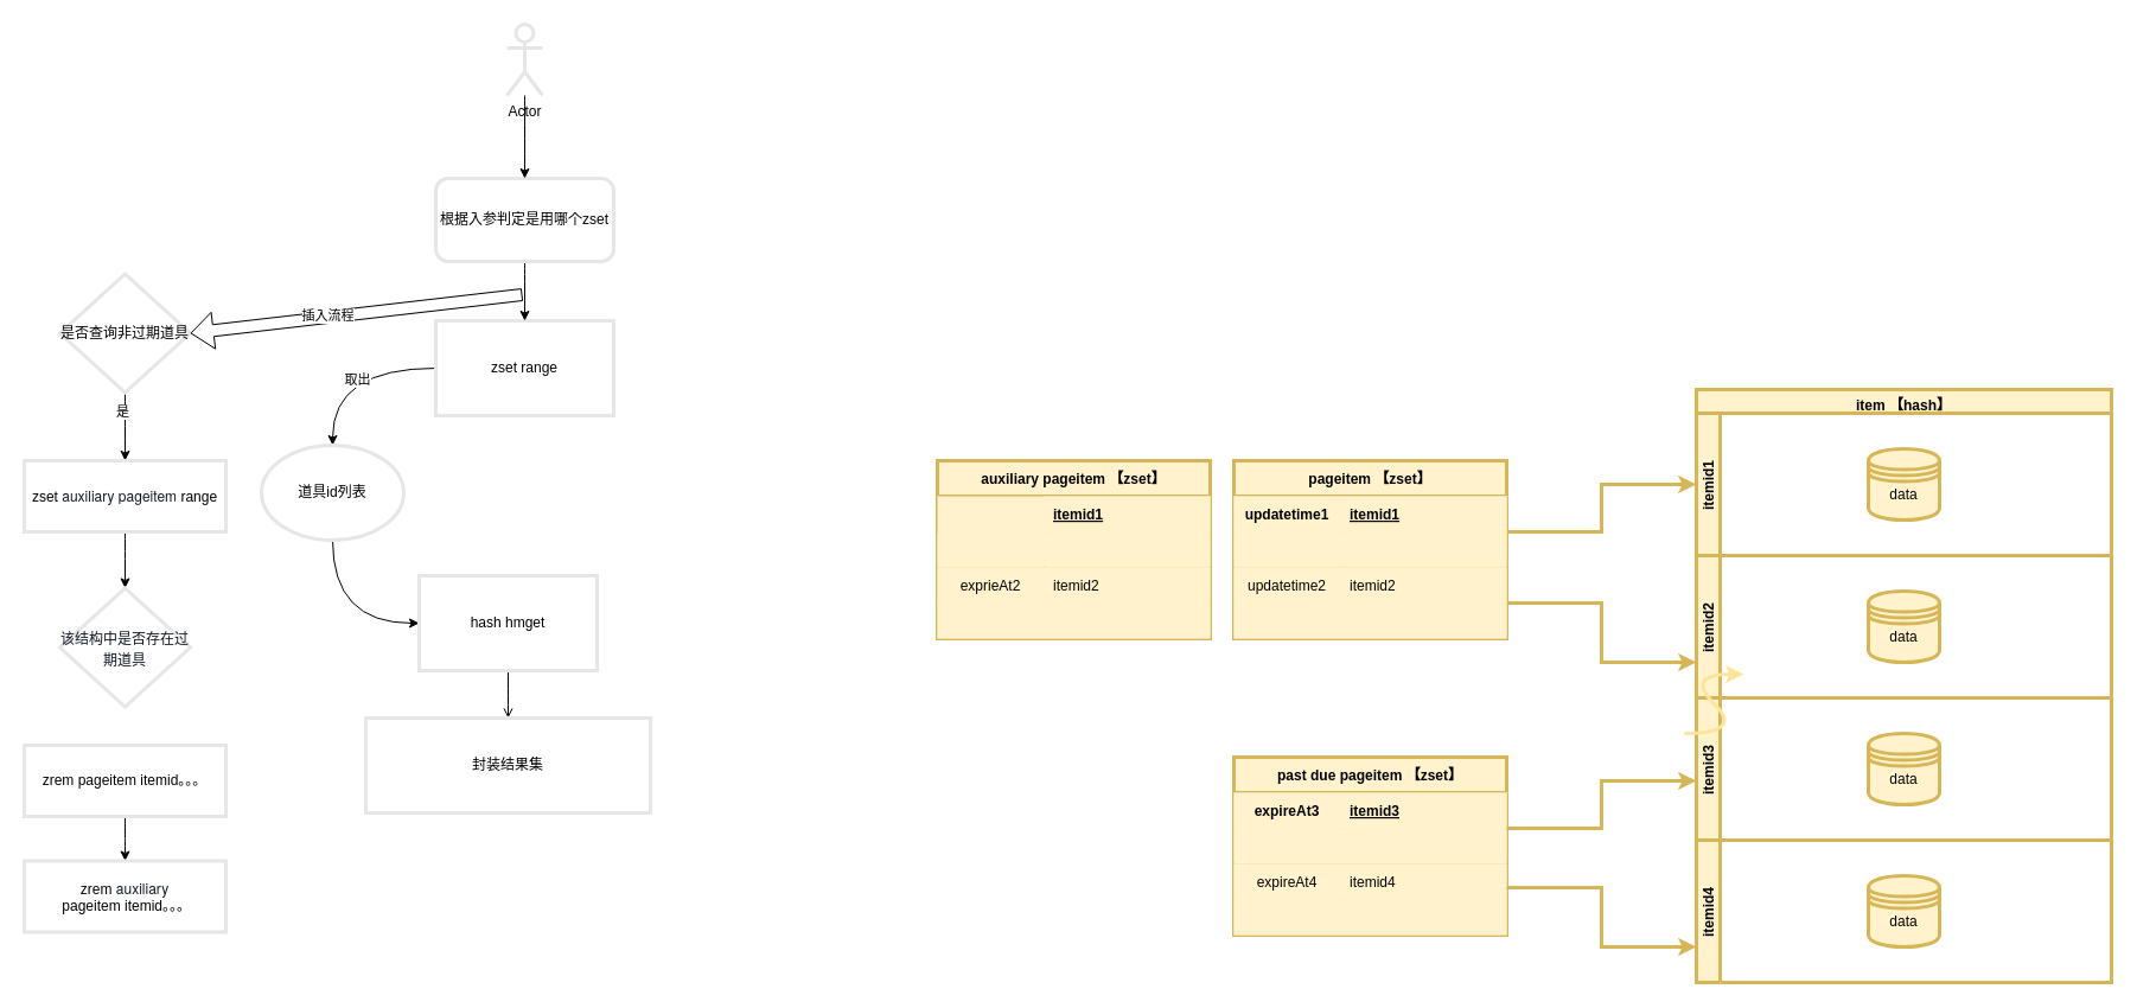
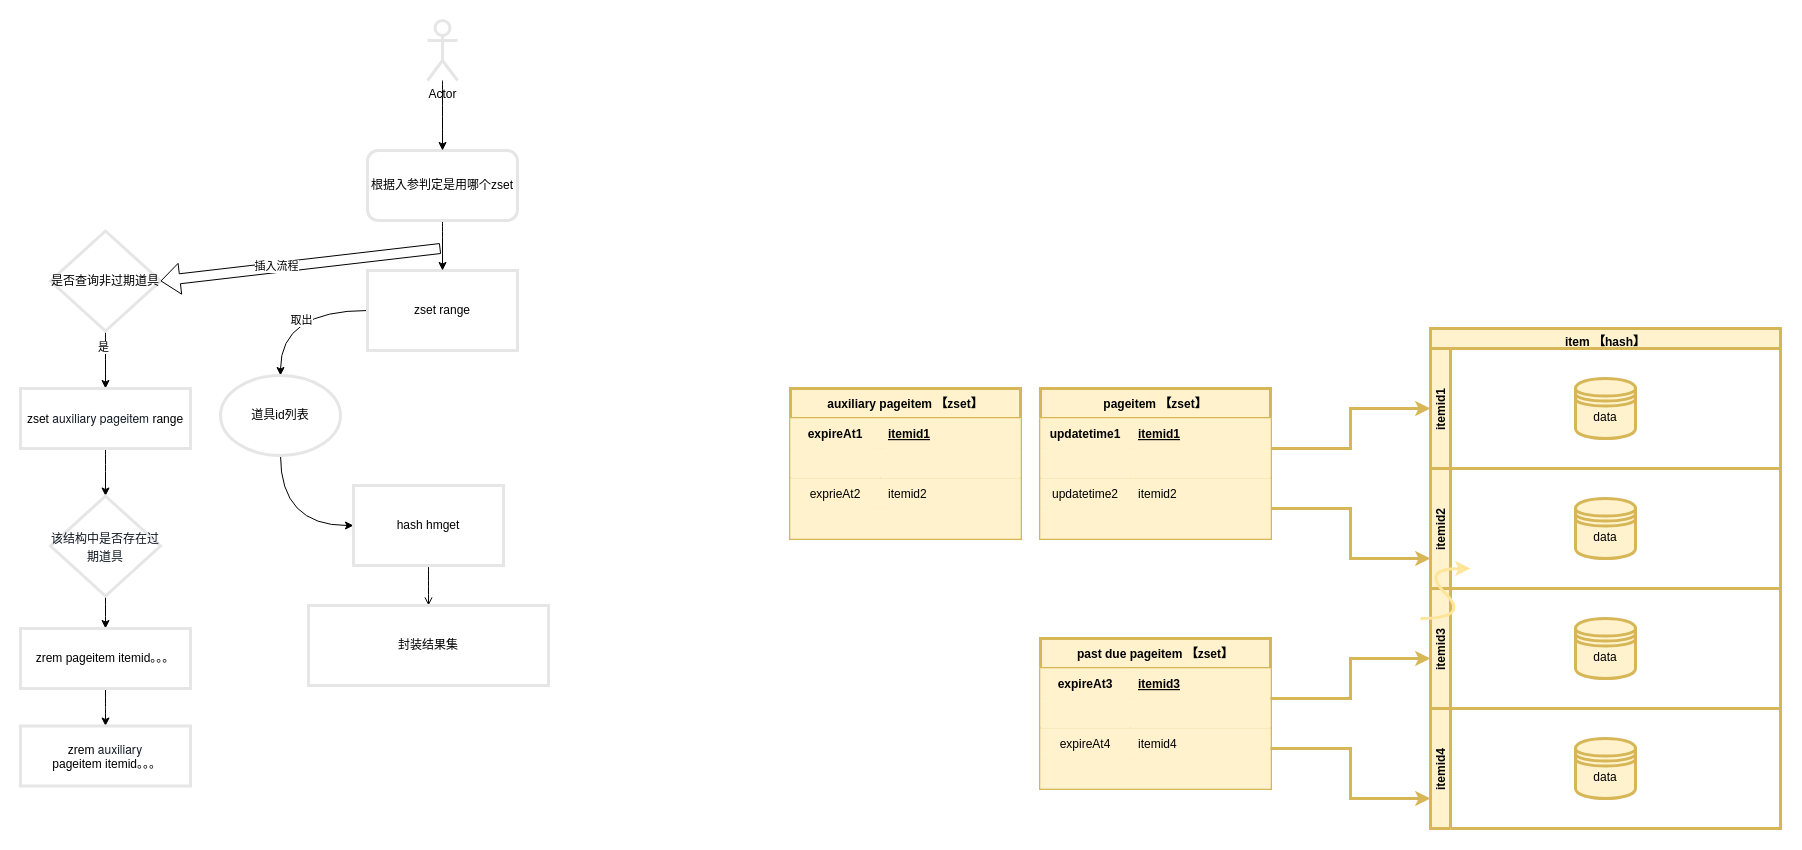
+ <mxCell id="56" value="expireAt1" style="shape=partialRectangle;connectable=0;fillColor=#fff2cc;top=0;left=0;bottom=0;right=0;fontStyle=1;overflow=hidden;strokeWidth=3;strokeColor=#d6b656;" vertex="1" parent="55"><mxGeometry width="90" height="30" as="geometry"><mxRectangle width="90" height="30" as="alternateBounds" /></mxGeometry></mxCell>
+ <mxCell id="72" value="" style="edgeStyle=orthogonalEdgeStyle;curved=1;rounded=0;orthogonalLoop=1;jettySize=auto;html=1;fontColor=#000000;strokeColor=#000000;strokeWidth=1;" edge="1" parent="1" source="73" target="75"><mxGeometry relative="1" as="geometry" /></mxCell>
